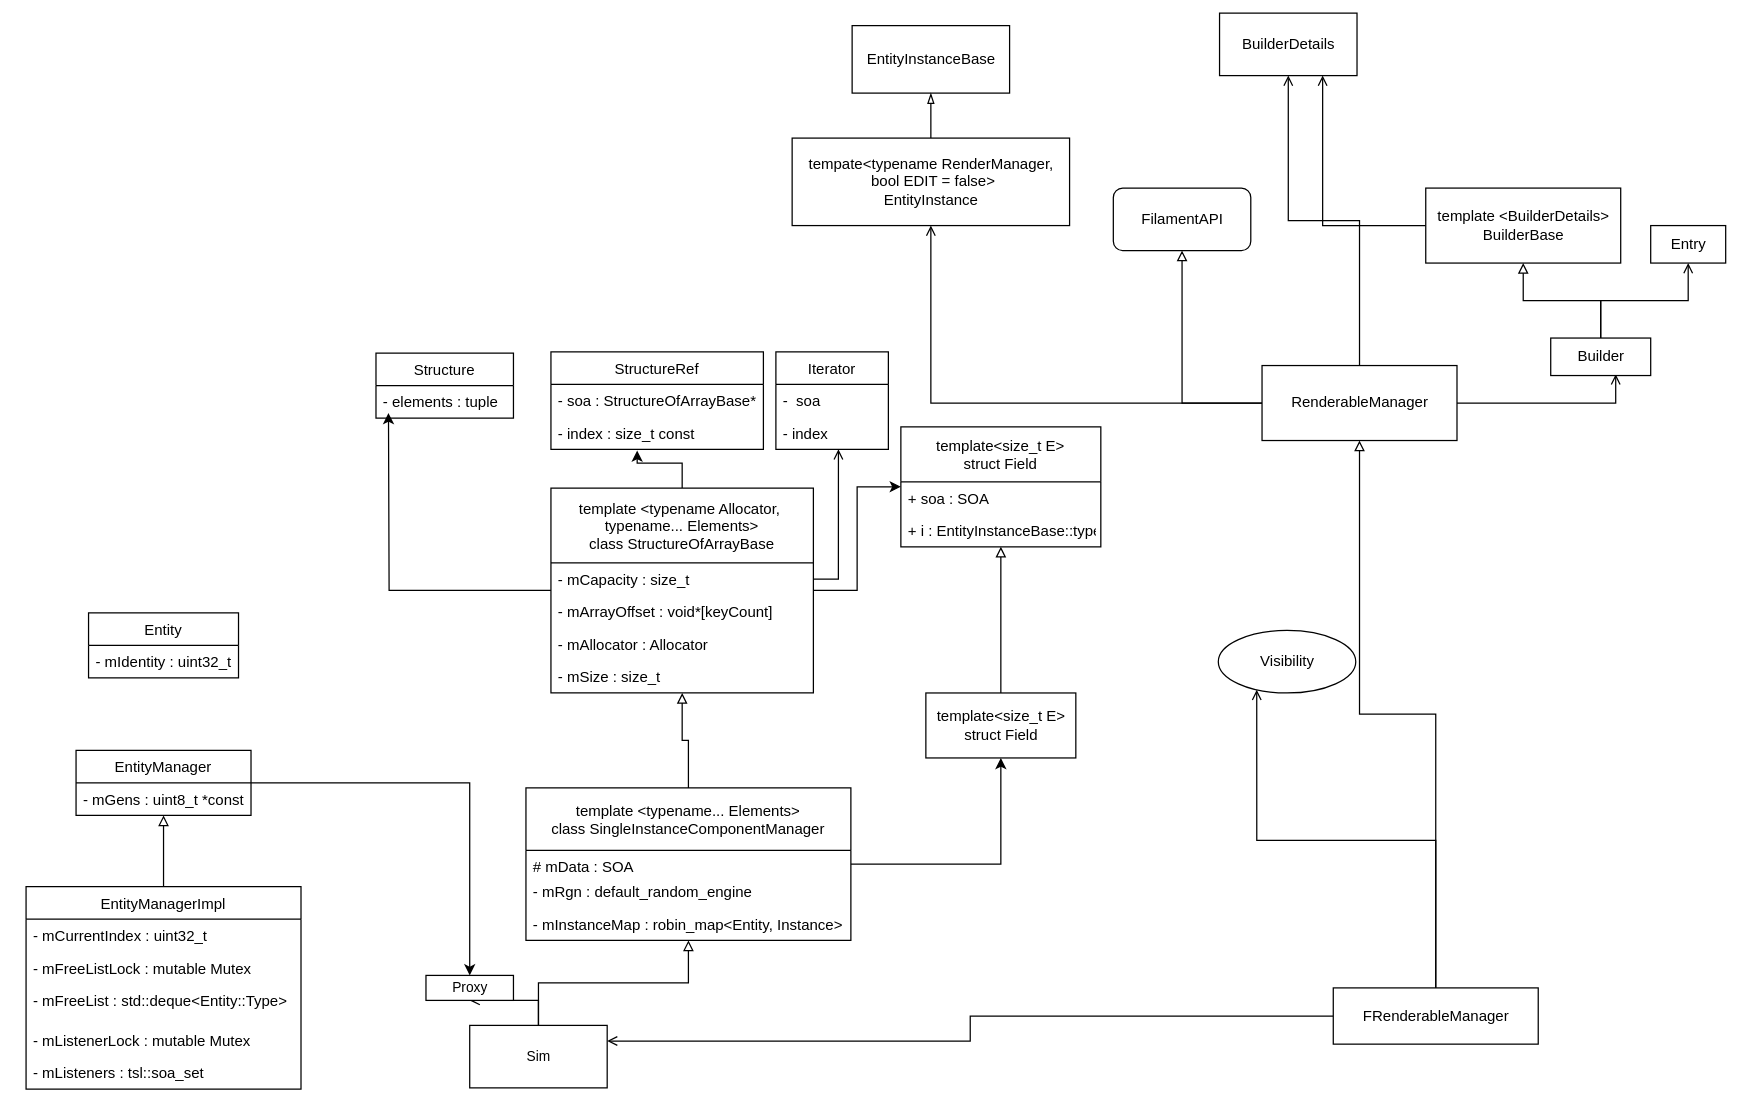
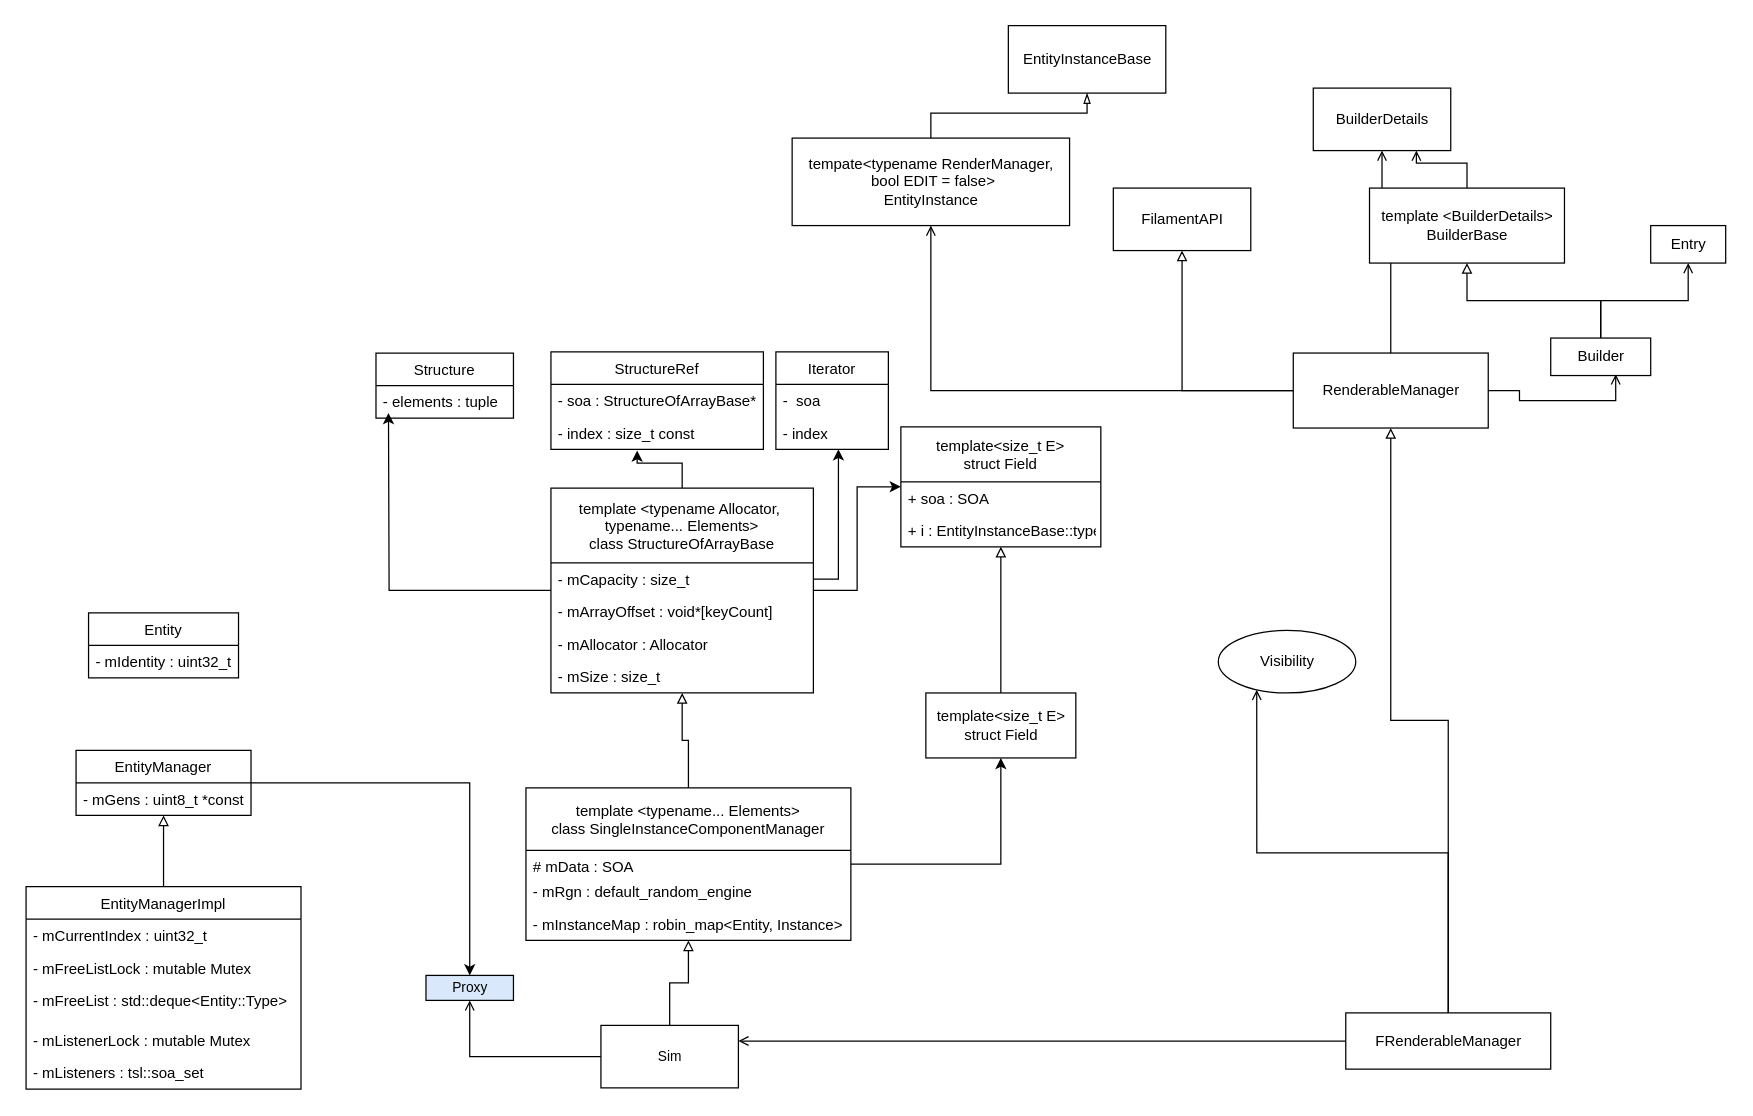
- <mxCell id="11" value="BuilderDetails" style="html=1;" parent="1" vertex="1"><mxGeometry x="975" y="10" width="110" height="50" as="geometry" /></mxCell>
+ <mxCell id="11" value="BuilderDetails" style="html=1;" parent="1" vertex="1"><mxGeometry x="1050" y="70" width="110" height="50" as="geometry" /></mxCell>
- <mxCell id="3" value="EntityInstanceBase" style="html=1;" parent="1" vertex="1"><mxGeometry x="681" y="20" width="126" height="54" as="geometry" /></mxCell>
+ <mxCell id="3" value="EntityInstanceBase" style="html=1;" parent="1" vertex="1"><mxGeometry x="806" y="20" width="126" height="54" as="geometry" /></mxCell>
- <mxCell id="2" value="FilamentAPI" style="html=1;rounded=1;" parent="1" vertex="1"><mxGeometry x="890" y="150" width="110" height="50" as="geometry" /></mxCell>
+ <mxCell id="2" value="FilamentAPI" style="html=1;" parent="1" vertex="1"><mxGeometry x="890" y="150" width="110" height="50" as="geometry" /></mxCell>
- <mxCell id="13" value="template &amp;lt;BuilderDetails&amp;gt;&lt;br&gt;BuilderBase" style="html=1;" parent="1" vertex="1"><mxGeometry x="1140" y="150" width="156" height="60" as="geometry" /></mxCell>
+ <mxCell id="13" value="template &amp;lt;BuilderDetails&amp;gt;&lt;br&gt;BuilderBase" style="html=1;" parent="1" vertex="1"><mxGeometry x="1095" y="150" width="156" height="60" as="geometry" /></mxCell>
- <mxCell id="10" value="RenderableManager&lt;br&gt;" style="html=1;" parent="1" vertex="1"><mxGeometry x="1009" y="292" width="156" height="60" as="geometry" /></mxCell>
+ <mxCell id="10" value="RenderableManager&lt;br&gt;" style="html=1;" parent="1" vertex="1"><mxGeometry x="1034" y="282" width="156" height="60" as="geometry" /></mxCell>
- <mxCell id="49" style="edgeStyle=orthogonalEdgeStyle;rounded=0;orthogonalLoop=1;jettySize=auto;html=1;entryX=0.556;entryY=1;entryDx=0;entryDy=0;entryPerimeter=0;endArrow=open;" parent="1" source="45" target="34" edge="1"><mxGeometry relative="1" as="geometry" /></mxCell>
+ <mxCell id="49" style="edgeStyle=orthogonalEdgeStyle;rounded=0;orthogonalLoop=1;jettySize=auto;html=1;entryX=0.556;entryY=1;entryDx=0;entryDy=0;entryPerimeter=0;" parent="1" source="45" target="34" edge="1"><mxGeometry relative="1" as="geometry" /></mxCell>
- <mxCell id="26" value="Proxy" style="html=1;fontSize=11;" parent="1" vertex="1"><mxGeometry x="340" y="780" width="70" height="20" as="geometry" /></mxCell>
+ <mxCell id="26" value="Proxy" style="html=1;fontSize=11;fillColor=#dae8fc;" parent="1" vertex="1"><mxGeometry x="340" y="780" width="70" height="20" as="geometry" /></mxCell>
- <mxCell id="21" value="FRenderableManager" style="html=1;" parent="1" vertex="1"><mxGeometry x="1066" y="790" width="164" height="45" as="geometry" /></mxCell>
+ <mxCell id="21" value="FRenderableManager" style="html=1;" parent="1" vertex="1"><mxGeometry x="1076" y="810" width="164" height="45" as="geometry" /></mxCell>
- <mxCell id="25" value="Sim" style="html=1;fontSize=11;" parent="1" vertex="1"><mxGeometry x="375" y="820" width="110" height="50" as="geometry" /></mxCell>
+ <mxCell id="25" value="Sim" style="html=1;fontSize=11;" parent="1" vertex="1"><mxGeometry x="480" y="820" width="110" height="50" as="geometry" /></mxCell>
